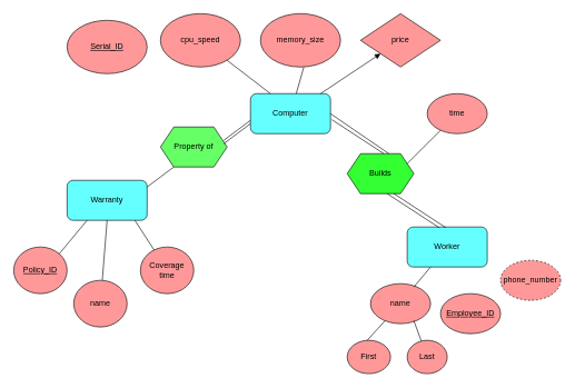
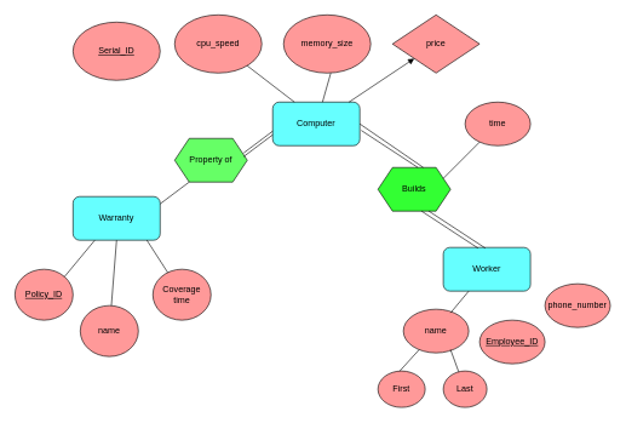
- <mxCell id="35" value="phone_number" style="ellipse;whiteSpace=wrap;html=1;fillColor=#FF9999;dashed=1;" vertex="1" parent="1"><mxGeometry x="750" y="390" width="90" height="60" as="geometry" /></mxCell>
+ <mxCell id="35" value="phone_number" style="ellipse;whiteSpace=wrap;html=1;fillColor=#FF9999;" vertex="1" parent="1"><mxGeometry x="750" y="390" width="90" height="60" as="geometry" /></mxCell>
